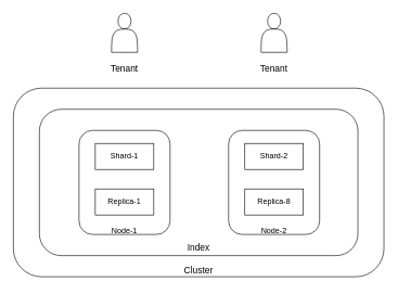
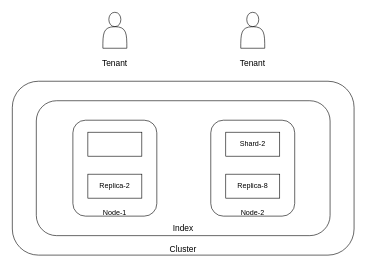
- <mxCell id="10" value="Shard-1" style="text;html=1;strokeColor=none;fillColor=none;align=center;verticalAlign=middle;whiteSpace=wrap;rounded=0;" vertex="1" parent="1"><mxGeometry x="161" y="225" width="60" height="30" as="geometry" /></mxCell>
- <mxCell id="11" value="Replica-1" style="text;html=1;strokeColor=none;fillColor=none;align=center;verticalAlign=middle;whiteSpace=wrap;rounded=0;" vertex="1" parent="1"><mxGeometry x="161" y="295" width="60" height="30" as="geometry" /></mxCell>
+ <mxCell id="11" value="Replica-2" style="text;html=1;strokeColor=none;fillColor=none;align=center;verticalAlign=middle;whiteSpace=wrap;rounded=0;" vertex="1" parent="1"><mxGeometry x="161" y="295" width="60" height="30" as="geometry" /></mxCell>
